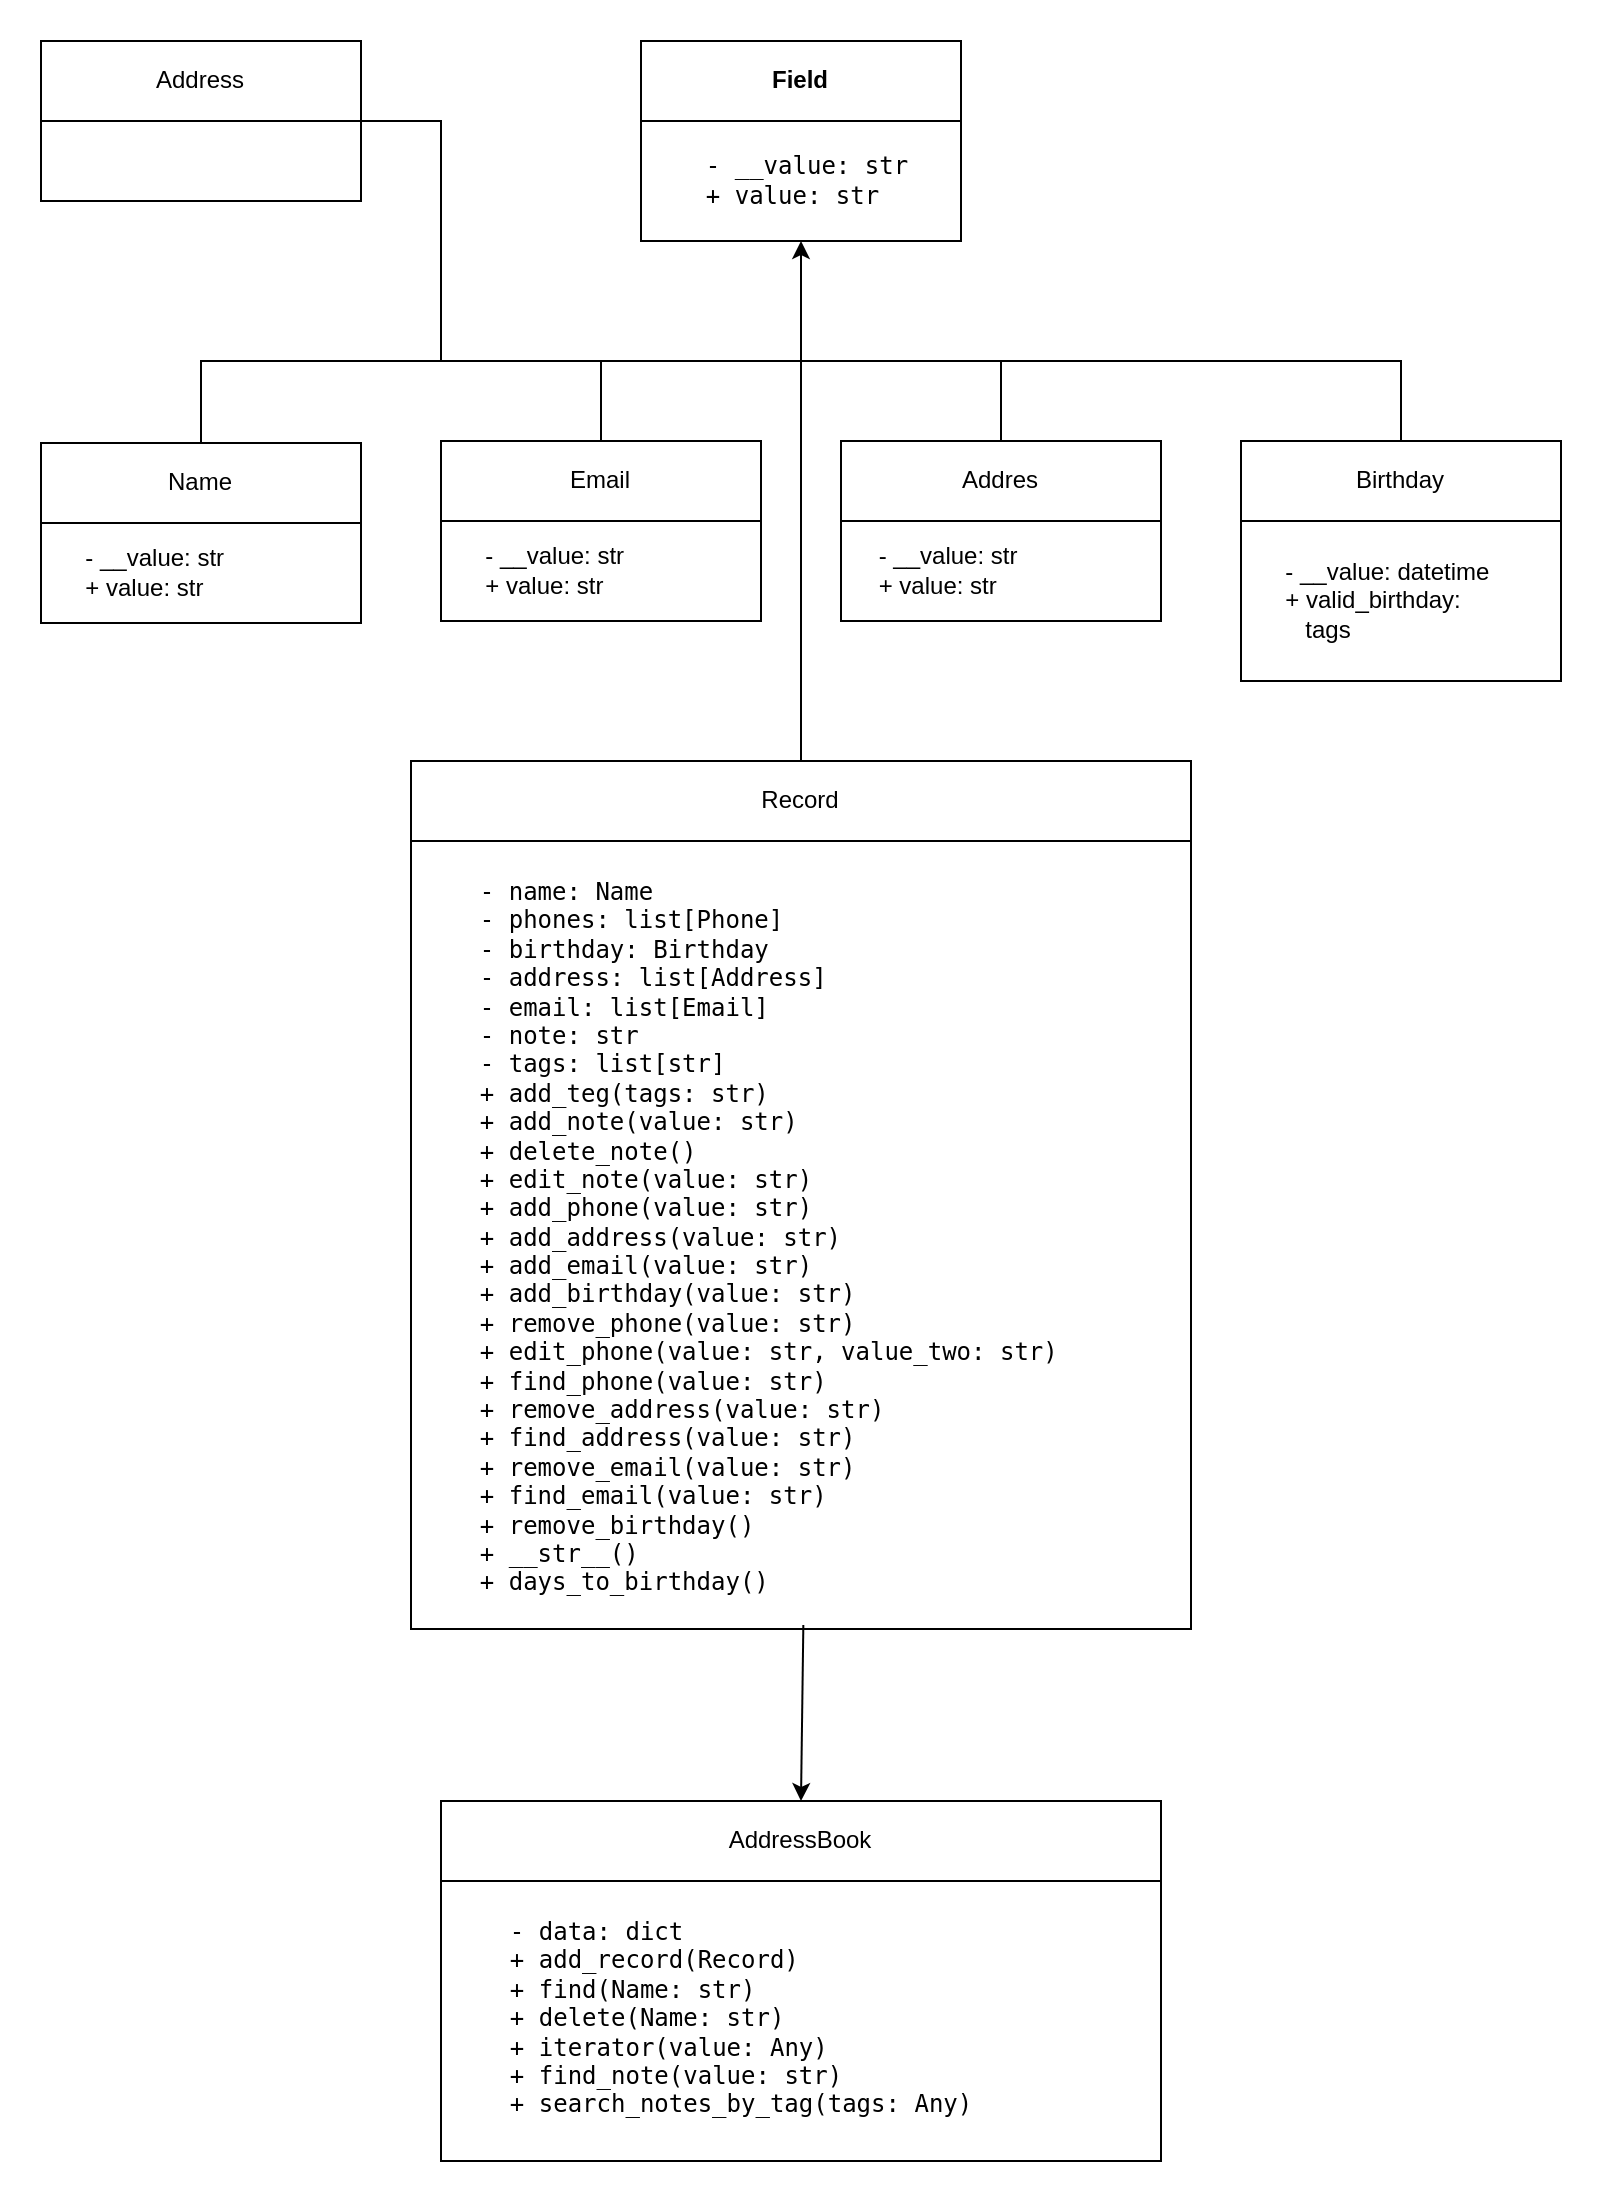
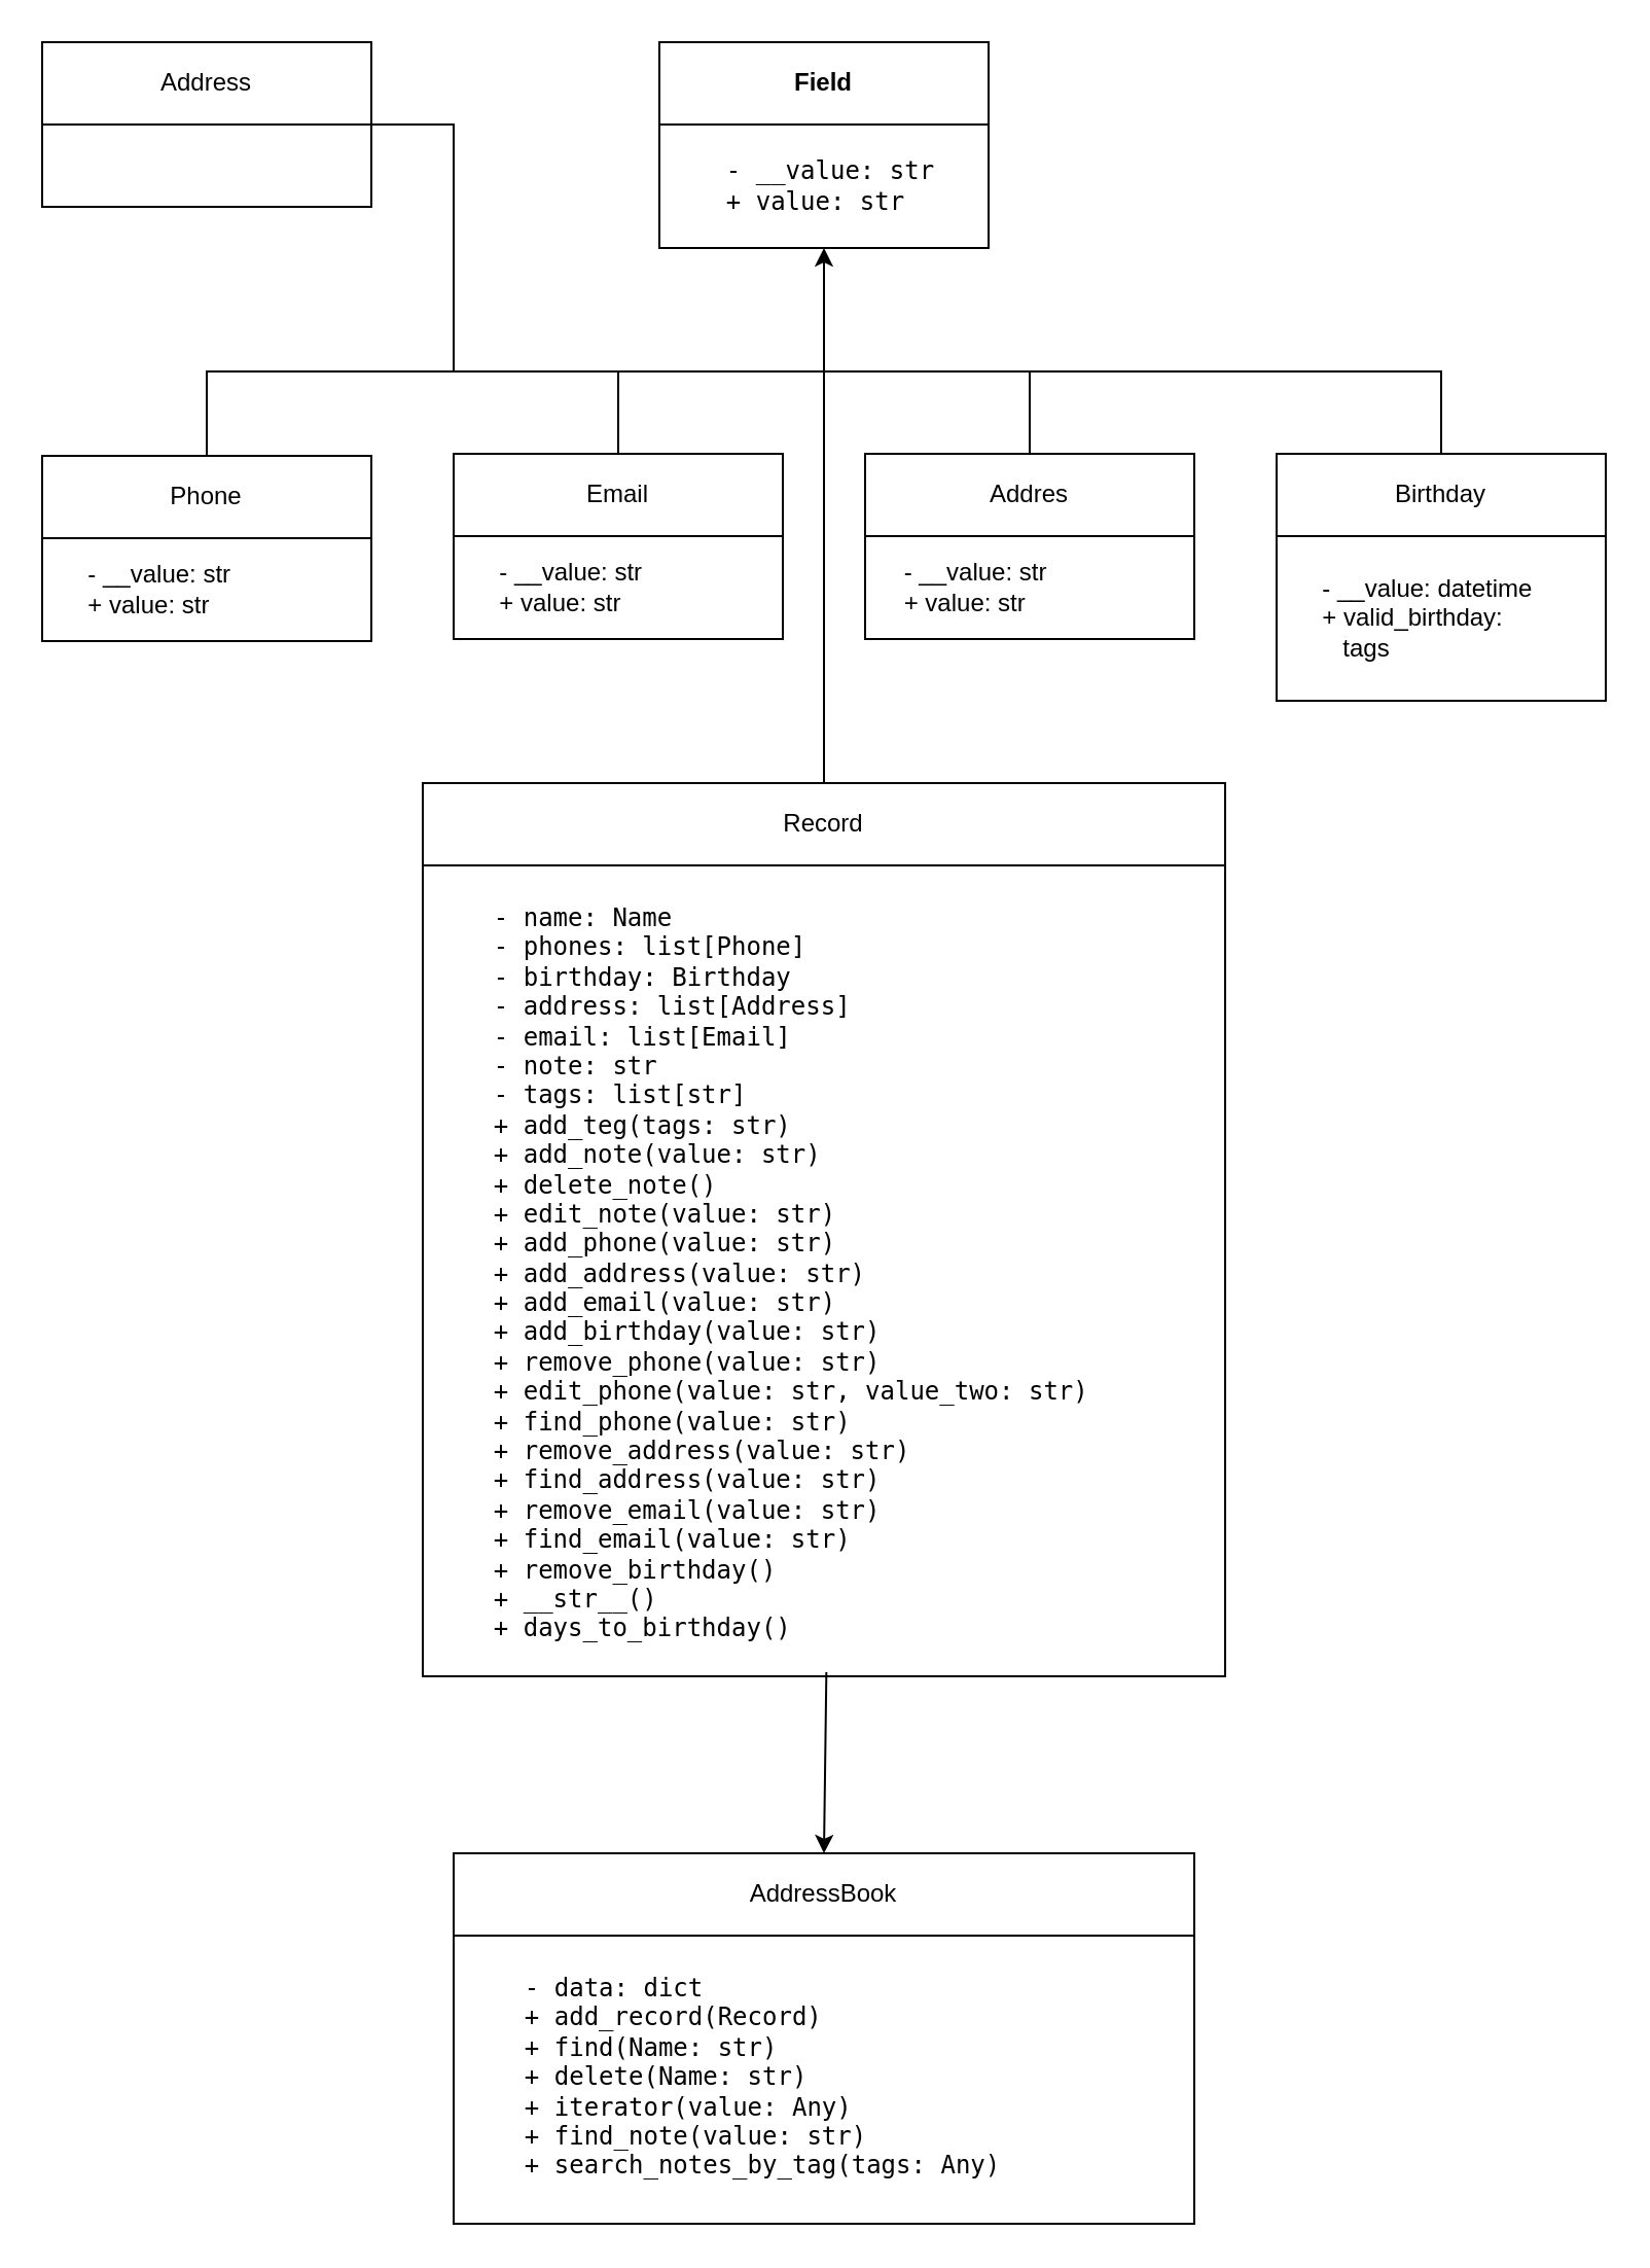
- <mxCell id="3" value="Name" style="swimlane;fontStyle=0;childLayout=stackLayout;horizontal=1;startSize=40;horizontalStack=0;resizeParent=1;resizeParentMax=0;resizeLast=0;collapsible=1;marginBottom=0;whiteSpace=wrap;html=1;" parent="1" vertex="1"><mxGeometry x="20" y="221" width="160" height="90" as="geometry" /></mxCell>
+ <mxCell id="3" value="Phone" style="swimlane;fontStyle=0;childLayout=stackLayout;horizontal=1;startSize=40;horizontalStack=0;resizeParent=1;resizeParentMax=0;resizeLast=0;collapsible=1;marginBottom=0;whiteSpace=wrap;html=1;" parent="1" vertex="1"><mxGeometry x="20" y="221" width="160" height="90" as="geometry" /></mxCell>
